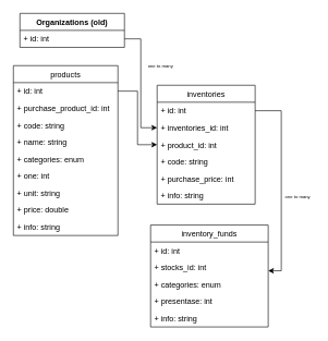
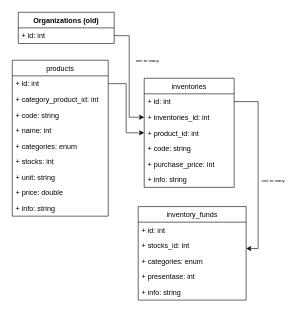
- <mxCell id="4" value="+ purchase_product_id: int " style="text;strokeColor=none;fillColor=none;align=left;verticalAlign=top;spacingLeft=4;spacingRight=4;overflow=hidden;rotatable=0;points=[[0,0.5],[1,0.5]];portConstraint=eastwest;" parent="2" vertex="1"><mxGeometry y="52" width="160" height="26" as="geometry" /></mxCell>
+ <mxCell id="4" value="+ category_product_id: int " style="text;strokeColor=none;fillColor=none;align=left;verticalAlign=top;spacingLeft=4;spacingRight=4;overflow=hidden;rotatable=0;points=[[0,0.5],[1,0.5]];portConstraint=eastwest;" parent="2" vertex="1"><mxGeometry y="52" width="160" height="26" as="geometry" /></mxCell>
- <mxCell id="6" value="+ name: string " style="text;strokeColor=none;fillColor=none;align=left;verticalAlign=top;spacingLeft=4;spacingRight=4;overflow=hidden;rotatable=0;points=[[0,0.5],[1,0.5]];portConstraint=eastwest;" parent="2" vertex="1"><mxGeometry y="104" width="160" height="26" as="geometry" /></mxCell>
+ <mxCell id="6" value="+ name: int " style="text;strokeColor=none;fillColor=none;align=left;verticalAlign=top;spacingLeft=4;spacingRight=4;overflow=hidden;rotatable=0;points=[[0,0.5],[1,0.5]];portConstraint=eastwest;" parent="2" vertex="1"><mxGeometry y="104" width="160" height="26" as="geometry" /></mxCell>
- <mxCell id="8" value="+ one: int " style="text;strokeColor=none;fillColor=none;align=left;verticalAlign=top;spacingLeft=4;spacingRight=4;overflow=hidden;rotatable=0;points=[[0,0.5],[1,0.5]];portConstraint=eastwest;" parent="2" vertex="1"><mxGeometry y="156" width="160" height="26" as="geometry" /></mxCell>
+ <mxCell id="8" value="+ stocks: int " style="text;strokeColor=none;fillColor=none;align=left;verticalAlign=top;spacingLeft=4;spacingRight=4;overflow=hidden;rotatable=0;points=[[0,0.5],[1,0.5]];portConstraint=eastwest;" parent="2" vertex="1"><mxGeometry y="156" width="160" height="26" as="geometry" /></mxCell>
